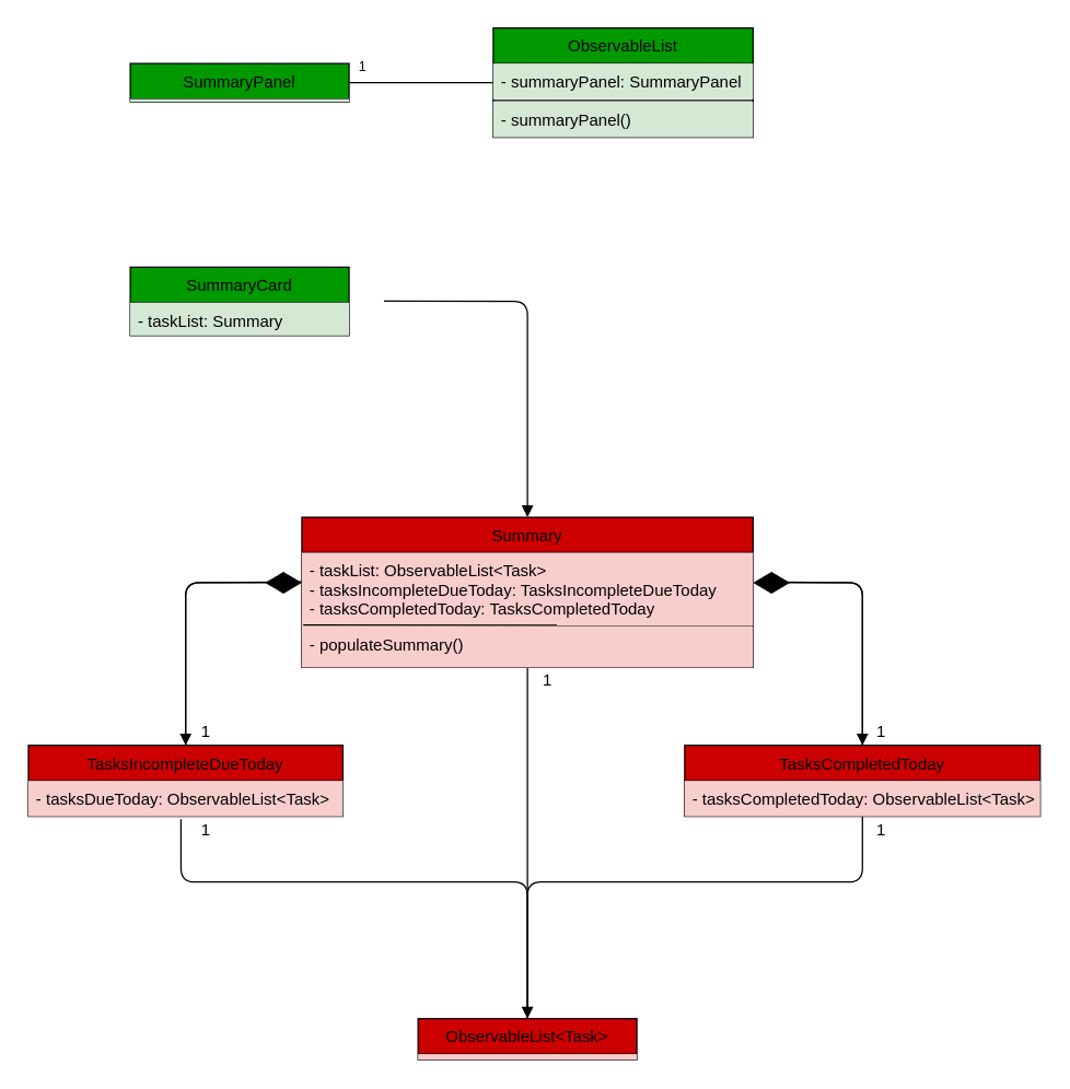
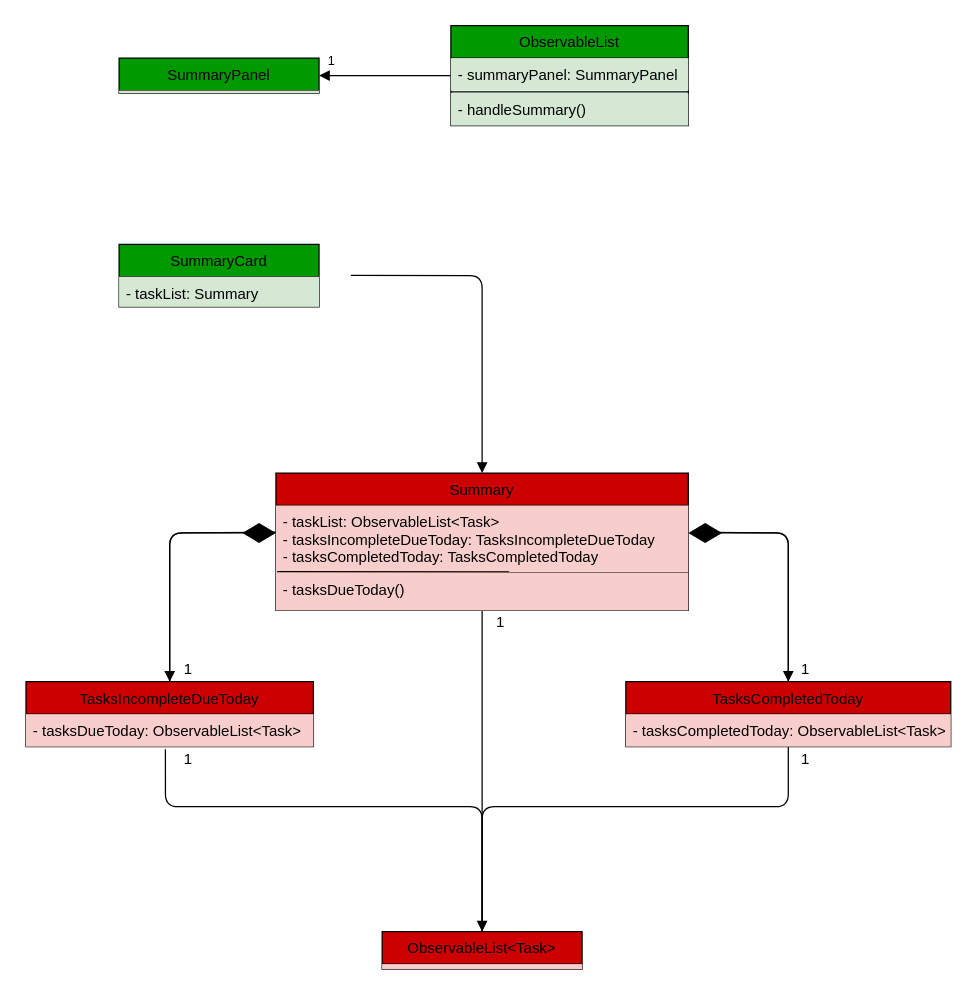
- <mxCell id="6" value="" style="endArrow=none;endFill=1;html=1;edgeStyle=orthogonalEdgeStyle;align=left;verticalAlign=top;entryX=1;entryY=0.5;entryDx=0;entryDy=0;" edge="1" parent="1" source="28" target="32"><mxGeometry x="-1" relative="1" as="geometry"><mxPoint x="230" y="155" as="sourcePoint" /><mxPoint x="259" y="94" as="targetPoint" /></mxGeometry></mxCell>
+ <mxCell id="6" value="" style="endArrow=block;endFill=1;html=1;edgeStyle=orthogonalEdgeStyle;align=left;verticalAlign=top;entryX=1;entryY=0.5;entryDx=0;entryDy=0;" edge="1" parent="1" source="28" target="32"><mxGeometry x="-1" relative="1" as="geometry"><mxPoint x="230" y="155" as="sourcePoint" /><mxPoint x="259" y="94" as="targetPoint" /></mxGeometry></mxCell>
- <mxCell id="31" value="- summaryPanel()" style="text;strokeColor=none;fillColor=#D5E8D4;align=left;verticalAlign=top;spacingLeft=4;spacingRight=4;overflow=hidden;rotatable=0;points=[[0,0.5],[1,0.5]];portConstraint=eastwest;" vertex="1" parent="28"><mxGeometry y="54" width="190" height="26" as="geometry" /></mxCell>
+ <mxCell id="31" value="- handleSummary()" style="text;strokeColor=none;fillColor=#D5E8D4;align=left;verticalAlign=top;spacingLeft=4;spacingRight=4;overflow=hidden;rotatable=0;points=[[0,0.5],[1,0.5]];portConstraint=eastwest;" vertex="1" parent="28"><mxGeometry y="54" width="190" height="26" as="geometry" /></mxCell>
- <mxCell id="24" value="- populateSummary()" style="text;strokeColor=none;fillColor=#F8CECC;align=left;verticalAlign=top;spacingLeft=4;spacingRight=4;overflow=hidden;rotatable=0;points=[[0,0.5],[1,0.5]];portConstraint=eastwest;" vertex="1" parent="22"><mxGeometry y="80" width="330" height="30" as="geometry" /></mxCell>
+ <mxCell id="24" value="- tasksDueToday()" style="text;strokeColor=none;fillColor=#F8CECC;align=left;verticalAlign=top;spacingLeft=4;spacingRight=4;overflow=hidden;rotatable=0;points=[[0,0.5],[1,0.5]];portConstraint=eastwest;" vertex="1" parent="22"><mxGeometry y="80" width="330" height="30" as="geometry" /></mxCell>
